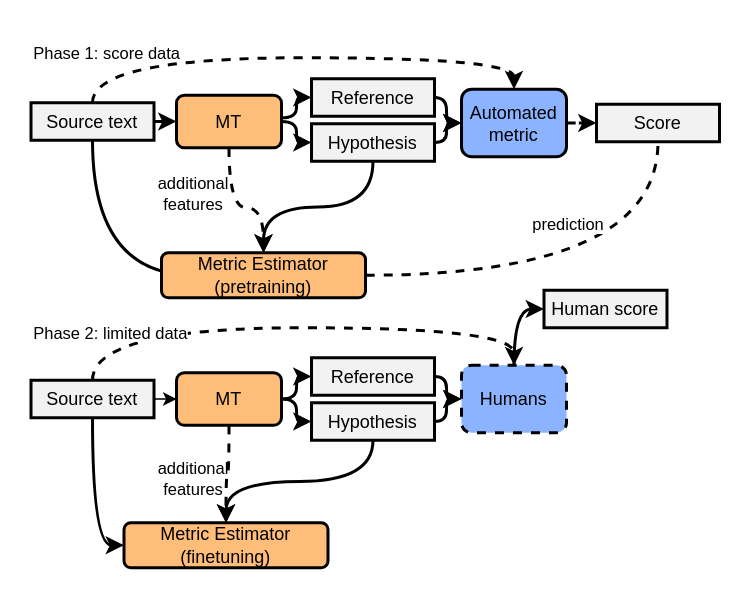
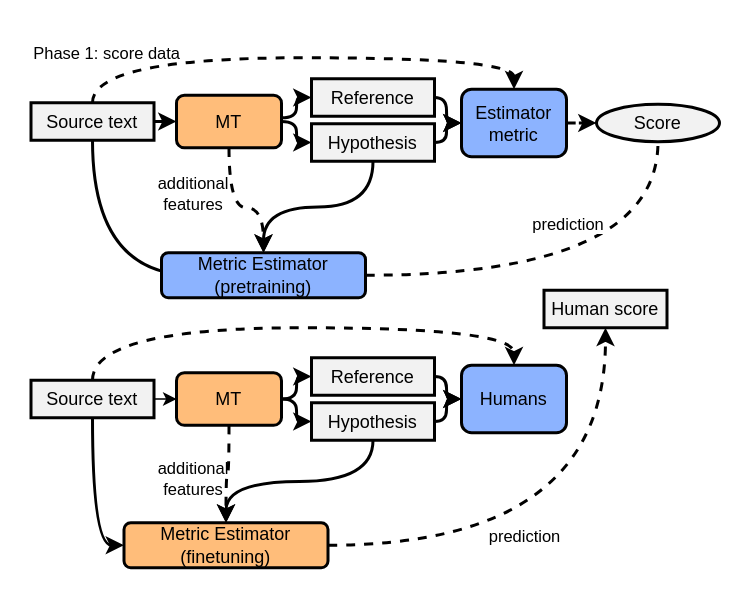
- <mxCell id="22" value="&lt;span style=&quot;font-size: 12px;&quot;&gt;Score&lt;/span&gt;" style="rounded=0;whiteSpace=wrap;html=1;fontSize=10.5;fillColor=#F2F2F2;strokeWidth=2;" parent="1" vertex="1"><mxGeometry x="397" y="69" width="82" height="25" as="geometry" /></mxCell>
+ <mxCell id="22" value="&lt;span style=&quot;font-size: 12px;&quot;&gt;Score&lt;/span&gt;" style="ellipse;whiteSpace=wrap;html=1;fontSize=10.5;fillColor=#F2F2F2;strokeWidth=2;" parent="1" vertex="1"><mxGeometry x="397" y="69" width="82" height="25" as="geometry" /></mxCell>
- <mxCell id="21" value="Automated&lt;br&gt;metric" style="rounded=1;whiteSpace=wrap;html=1;fillColor=#8CB3FF;strokeWidth=2;" parent="1" vertex="1"><mxGeometry x="307" y="59" width="70" height="45" as="geometry" /></mxCell>
+ <mxCell id="21" value="Estimator&lt;br&gt;metric" style="rounded=1;whiteSpace=wrap;html=1;fillColor=#8CB3FF;strokeWidth=2;" parent="1" vertex="1"><mxGeometry x="307" y="59" width="70" height="45" as="geometry" /></mxCell>
- <mxCell id="14" value="Metric Estimator&lt;br&gt;(pretraining)" style="rounded=1;whiteSpace=wrap;html=1;fillColor=#FFBD7A;strokeWidth=2;" parent="1" vertex="1"><mxGeometry x="107" y="168" width="136" height="30" as="geometry" /></mxCell>
+ <mxCell id="14" value="Metric Estimator&lt;br&gt;(pretraining)" style="rounded=1;whiteSpace=wrap;html=1;fillColor=#8cb3ff;strokeWidth=2;" parent="1" vertex="1"><mxGeometry x="107" y="168" width="136" height="30" as="geometry" /></mxCell>
- <mxCell id="35" style="edgeStyle=orthogonalEdgeStyle;curved=1;rounded=0;orthogonalLoop=1;jettySize=auto;html=1;entryX=0;entryY=0.5;entryDx=0;entryDy=0;strokeWidth=2;" parent="1" source="36" target="37" edge="1"><mxGeometry relative="1" as="geometry" /></mxCell>
- <mxCell id="42" value="&lt;span style=&quot;color: rgb(0, 0, 0); font-family: Helvetica; font-size: 11px; font-style: normal; font-variant-ligatures: normal; font-variant-caps: normal; font-weight: 400; letter-spacing: normal; orphans: 2; text-align: left; text-indent: 0px; text-transform: none; widows: 2; word-spacing: 0px; -webkit-text-stroke-width: 0px; background-color: rgb(255, 255, 255); text-decoration-thickness: initial; text-decoration-style: initial; text-decoration-color: initial; float: none; display: inline !important;&quot;&gt;Phase 2: limited data&lt;/span&gt;" style="text;whiteSpace=wrap;html=1;" parent="1" vertex="1"><mxGeometry x="20" y="208" width="140" height="20" as="geometry" /></mxCell>
- <mxCell id="36" value="Humans" style="rounded=1;whiteSpace=wrap;html=1;fillColor=#8CB3FF;strokeWidth=2;dashed=1;" parent="1" vertex="1"><mxGeometry x="307" y="243" width="70" height="45" as="geometry" /></mxCell>
+ <mxCell id="36" value="Humans" style="rounded=1;whiteSpace=wrap;html=1;fillColor=#8CB3FF;strokeWidth=2;" parent="1" vertex="1"><mxGeometry x="307" y="243" width="70" height="45" as="geometry" /></mxCell>
+ <mxCell id="23" style="edgeStyle=orthogonalEdgeStyle;curved=1;rounded=0;orthogonalLoop=1;jettySize=auto;html=1;dashed=1;strokeWidth=2;" parent="1" source="25" target="37" edge="1"><mxGeometry relative="1" as="geometry" /></mxCell>
+ <mxCell id="24" value="prediction" style="edgeLabel;html=1;align=center;verticalAlign=middle;resizable=0;points=[];" parent="23" vertex="1" connectable="0"><mxGeometry x="0.126" y="29" relative="1" as="geometry"><mxPoint x="-26" y="-6" as="offset" /></mxGeometry></mxCell>
